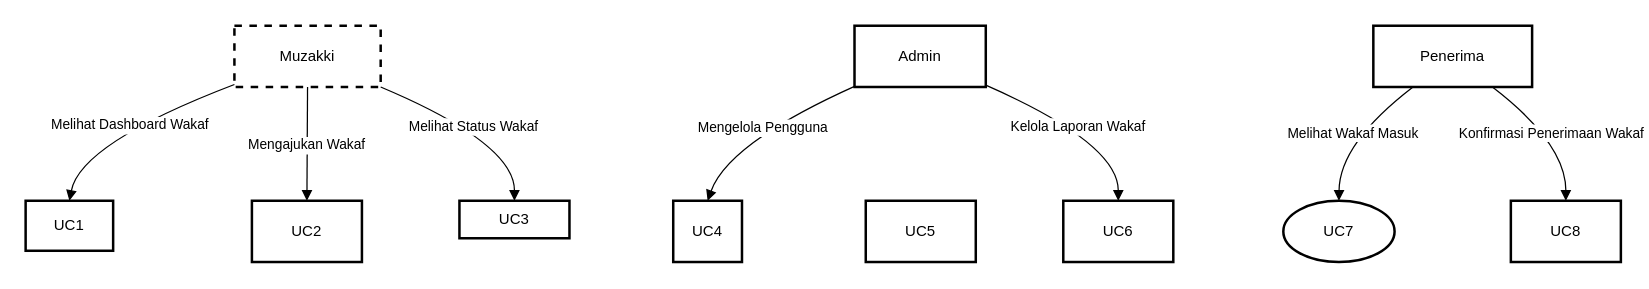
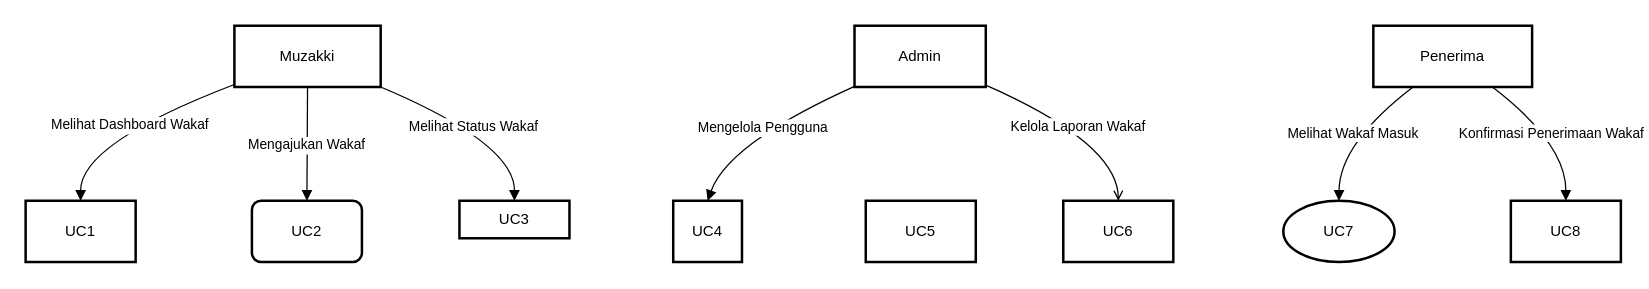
- <mxCell id="2" value="Muzakki" style="whiteSpace=wrap;strokeWidth=2;dashed=1;" parent="1" vertex="1"><mxGeometry x="187" y="20" width="117" height="49" as="geometry" /></mxCell>
+ <mxCell id="2" value="Muzakki" style="whiteSpace=wrap;strokeWidth=2;" parent="1" vertex="1"><mxGeometry x="187" y="20" width="117" height="49" as="geometry" /></mxCell>
- <mxCell id="17" value="Kelola Laporan Wakaf" style="curved=1;startArrow=none;endArrow=block;exitX=1;exitY=0.97;entryX=0.5;entryY=-0.01;rounded=0;" parent="1" source="6" target="9" edge="1"><mxGeometry relative="1" as="geometry"><Array as="points"><mxPoint x="894" y="114" /></Array></mxGeometry></mxCell>
+ <mxCell id="17" value="Kelola Laporan Wakaf" style="curved=1;startArrow=none;endArrow=open;exitX=1;exitY=0.97;entryX=0.5;entryY=-0.01;rounded=0;" parent="1" source="6" target="9" edge="1"><mxGeometry relative="1" as="geometry"><Array as="points"><mxPoint x="894" y="114" /></Array></mxGeometry></mxCell>
- <mxCell id="3" value="UC1" style="whiteSpace=wrap;strokeWidth=2;" parent="1" vertex="1"><mxGeometry x="20" y="160" width="70" height="40" as="geometry" /></mxCell>
+ <mxCell id="3" value="UC1" style="whiteSpace=wrap;strokeWidth=2;" parent="1" vertex="1"><mxGeometry x="20" y="160" width="88" height="49" as="geometry" /></mxCell>
- <mxCell id="4" value="UC2" style="whiteSpace=wrap;strokeWidth=2;" parent="1" vertex="1"><mxGeometry x="201" y="160" width="88" height="49" as="geometry" /></mxCell>
+ <mxCell id="4" value="UC2" style="whiteSpace=wrap;strokeWidth=2;rounded=1;" parent="1" vertex="1"><mxGeometry x="201" y="160" width="88" height="49" as="geometry" /></mxCell>
